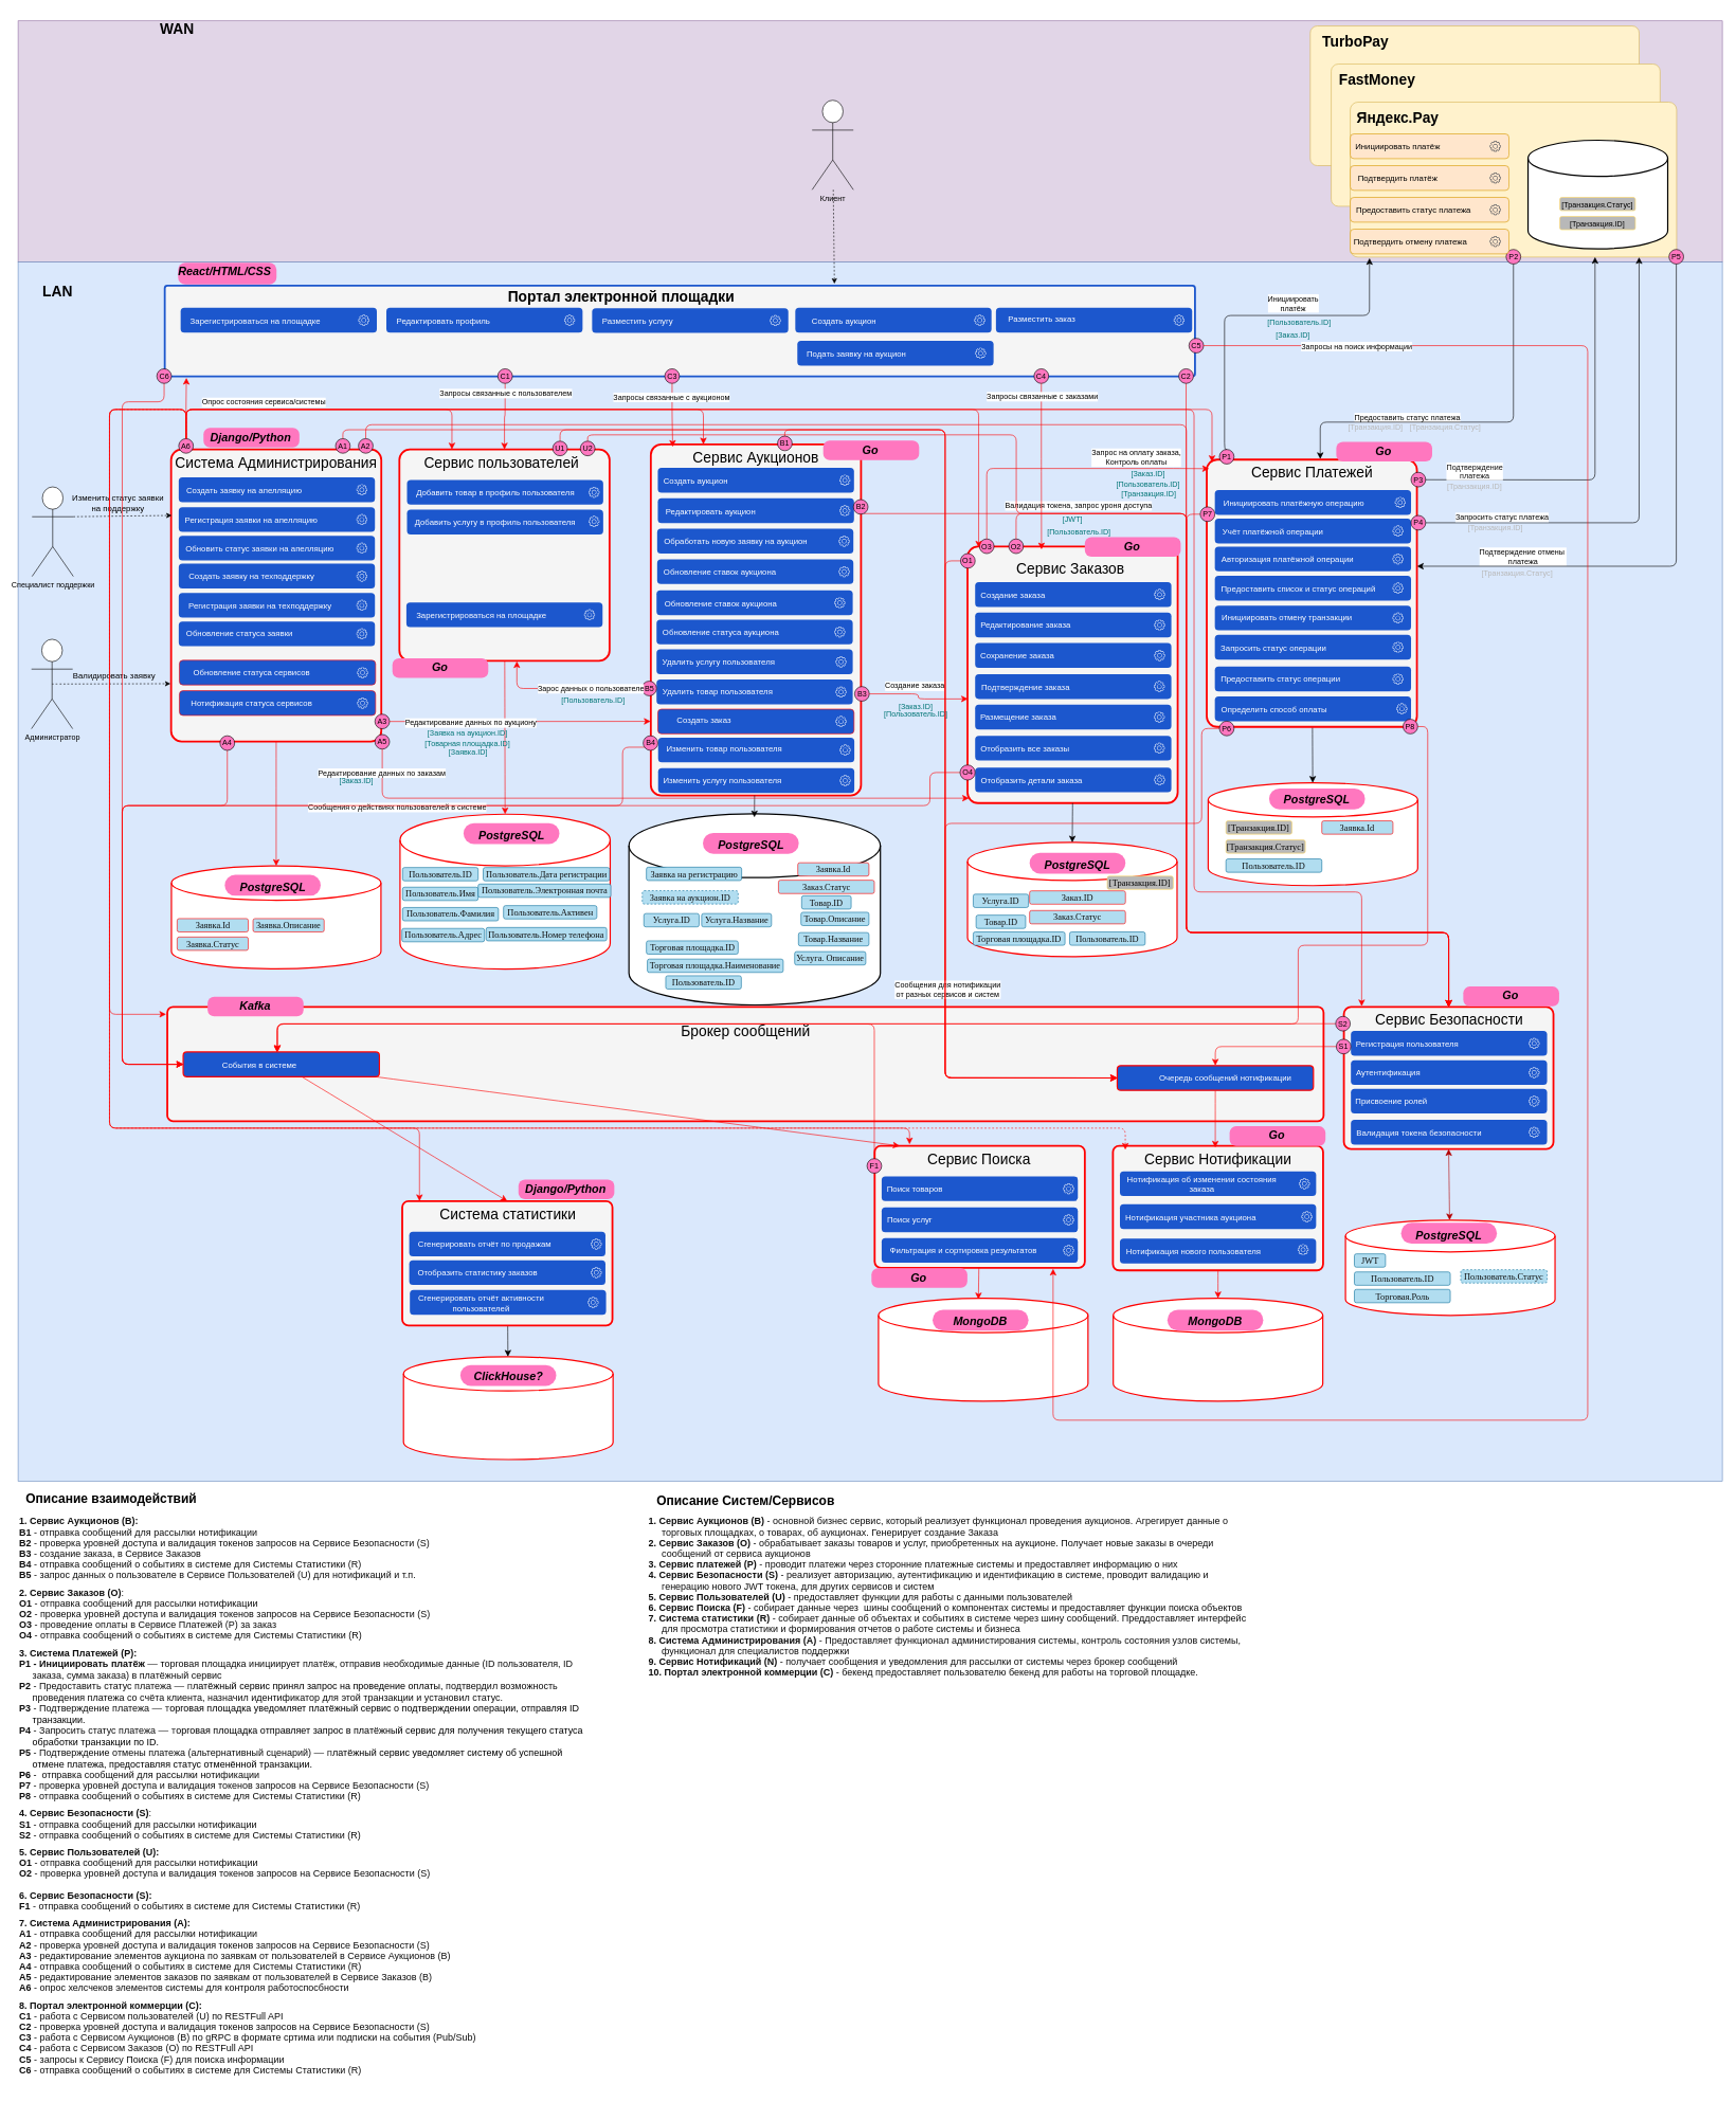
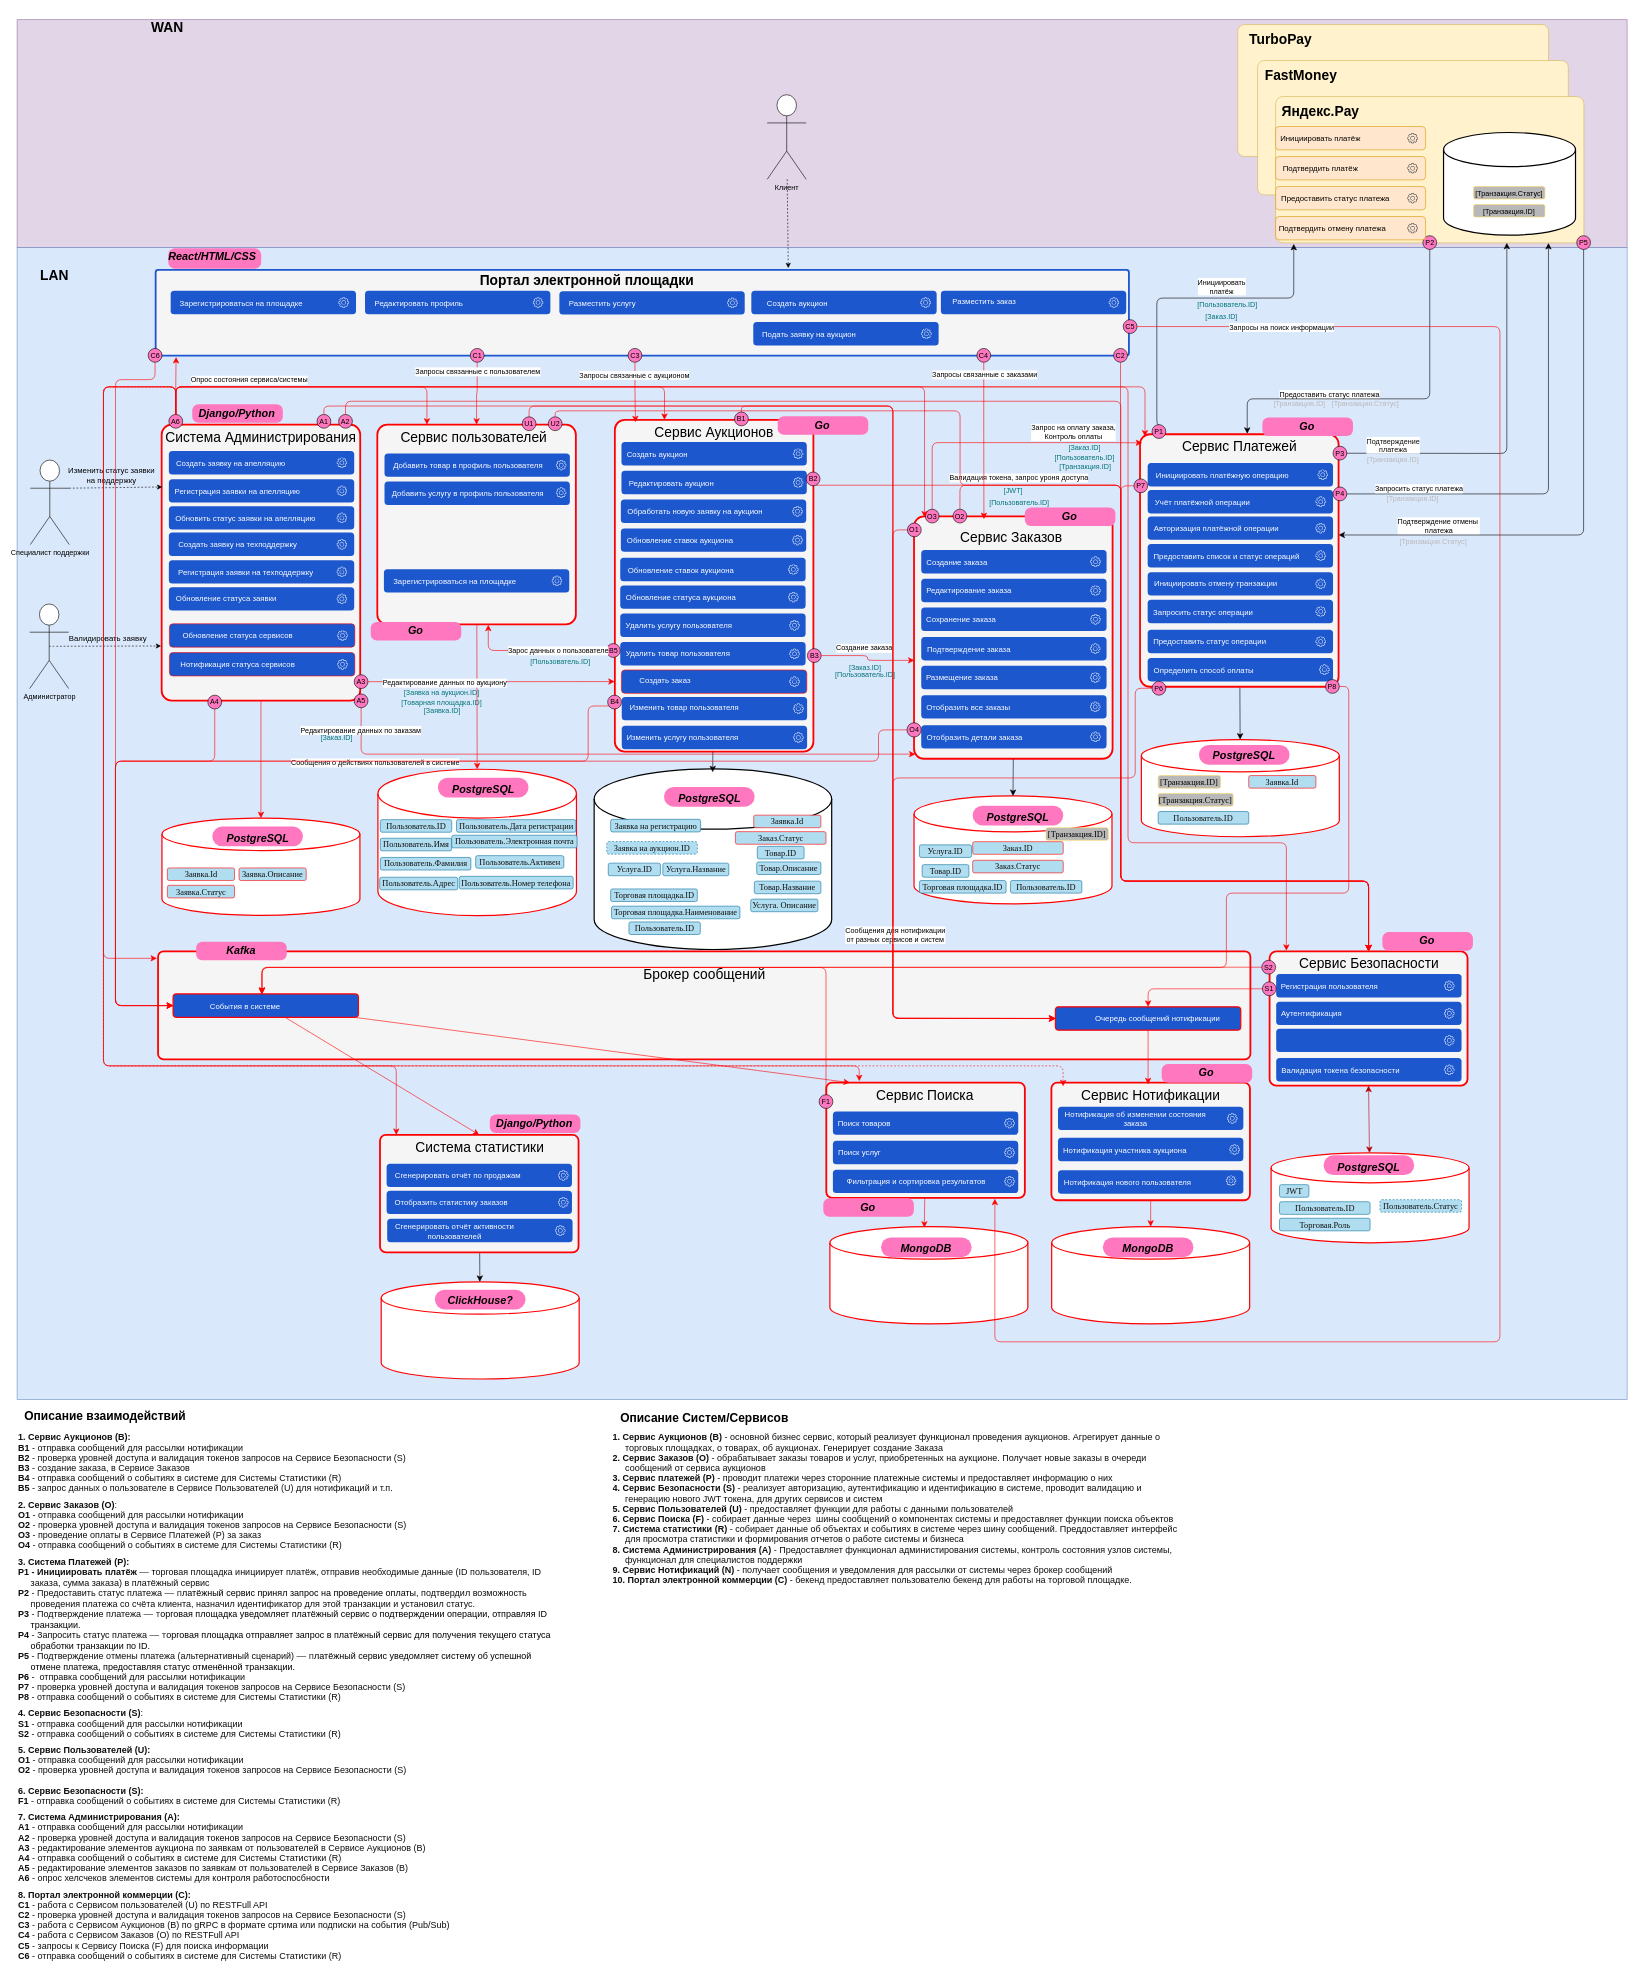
- <mxCell id="59" value="Присвоение ролей" style="text;html=1;align=center;verticalAlign=middle;whiteSpace=wrap;rounded=1;fontSize=13;fontColor=#FFFFFF;strokeColor=none;" parent="56" vertex="1"><mxGeometry x="3" y="5" width="122" height="30" as="geometry" /></mxCell>
- <mxCell id="234" value="Фильтрация и сортировка результатов" style="text;html=1;align=center;verticalAlign=middle;whiteSpace=wrap;rounded=1;fontSize=13;fontColor=#FFFFFF;strokeColor=none;" parent="231" vertex="1"><mxGeometry x="5" y="4.5" width="248" height="30" as="geometry" /></mxCell>
+ <mxCell id="234" value="Фильтрация и сортировка результатов" style="text;html=1;align=center;verticalAlign=middle;whiteSpace=wrap;rounded=1;fontSize=13;fontColor=#FFFFFF;strokeColor=none;" parent="231" vertex="1"><mxGeometry x="15" y="4.5" width="248" height="30" as="geometry" /></mxCell>
